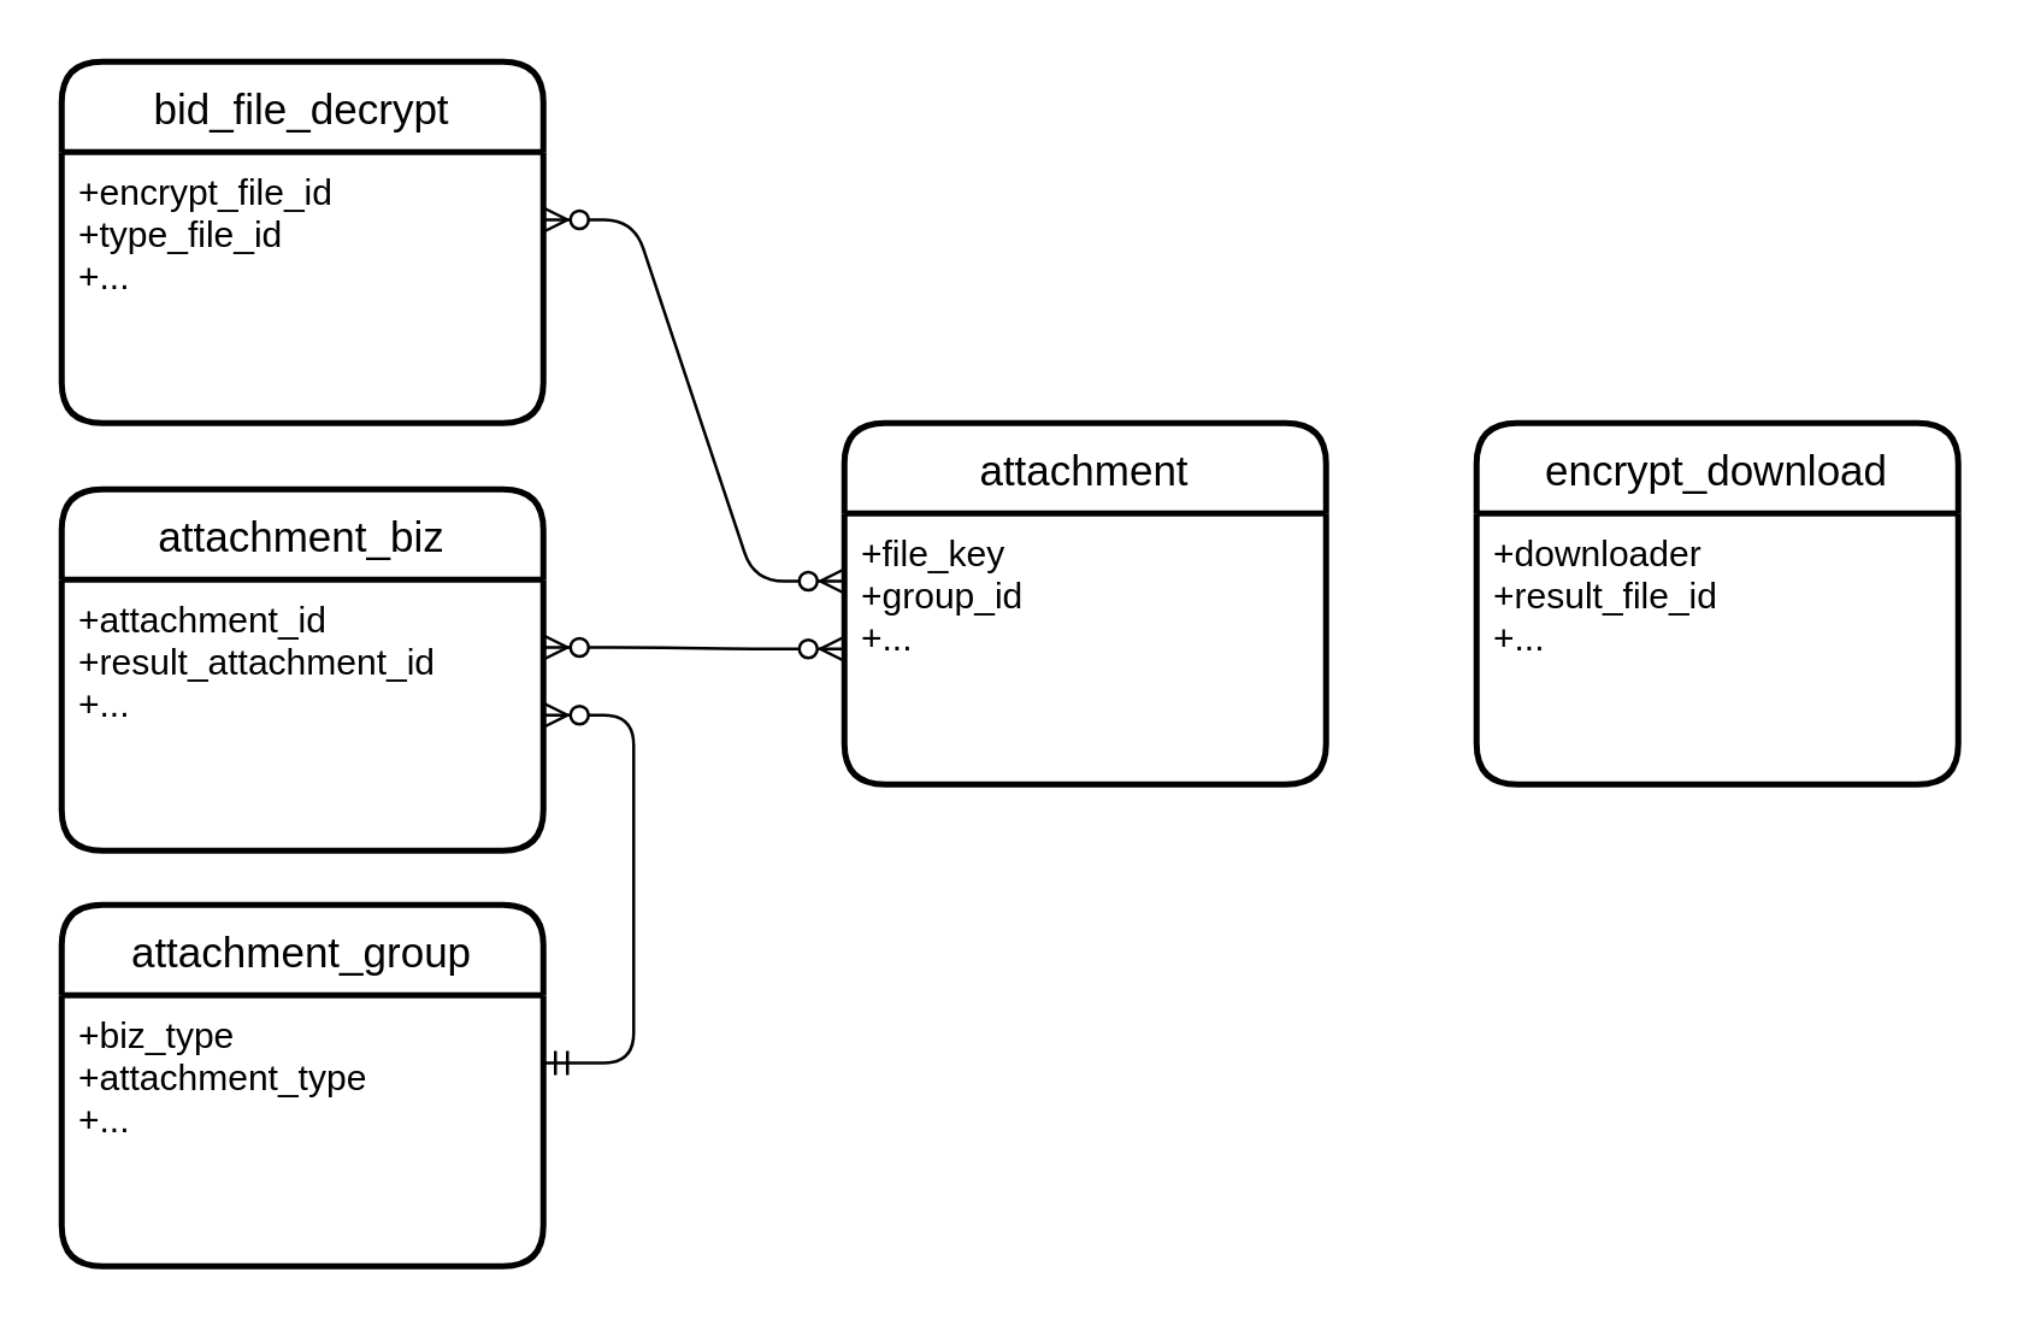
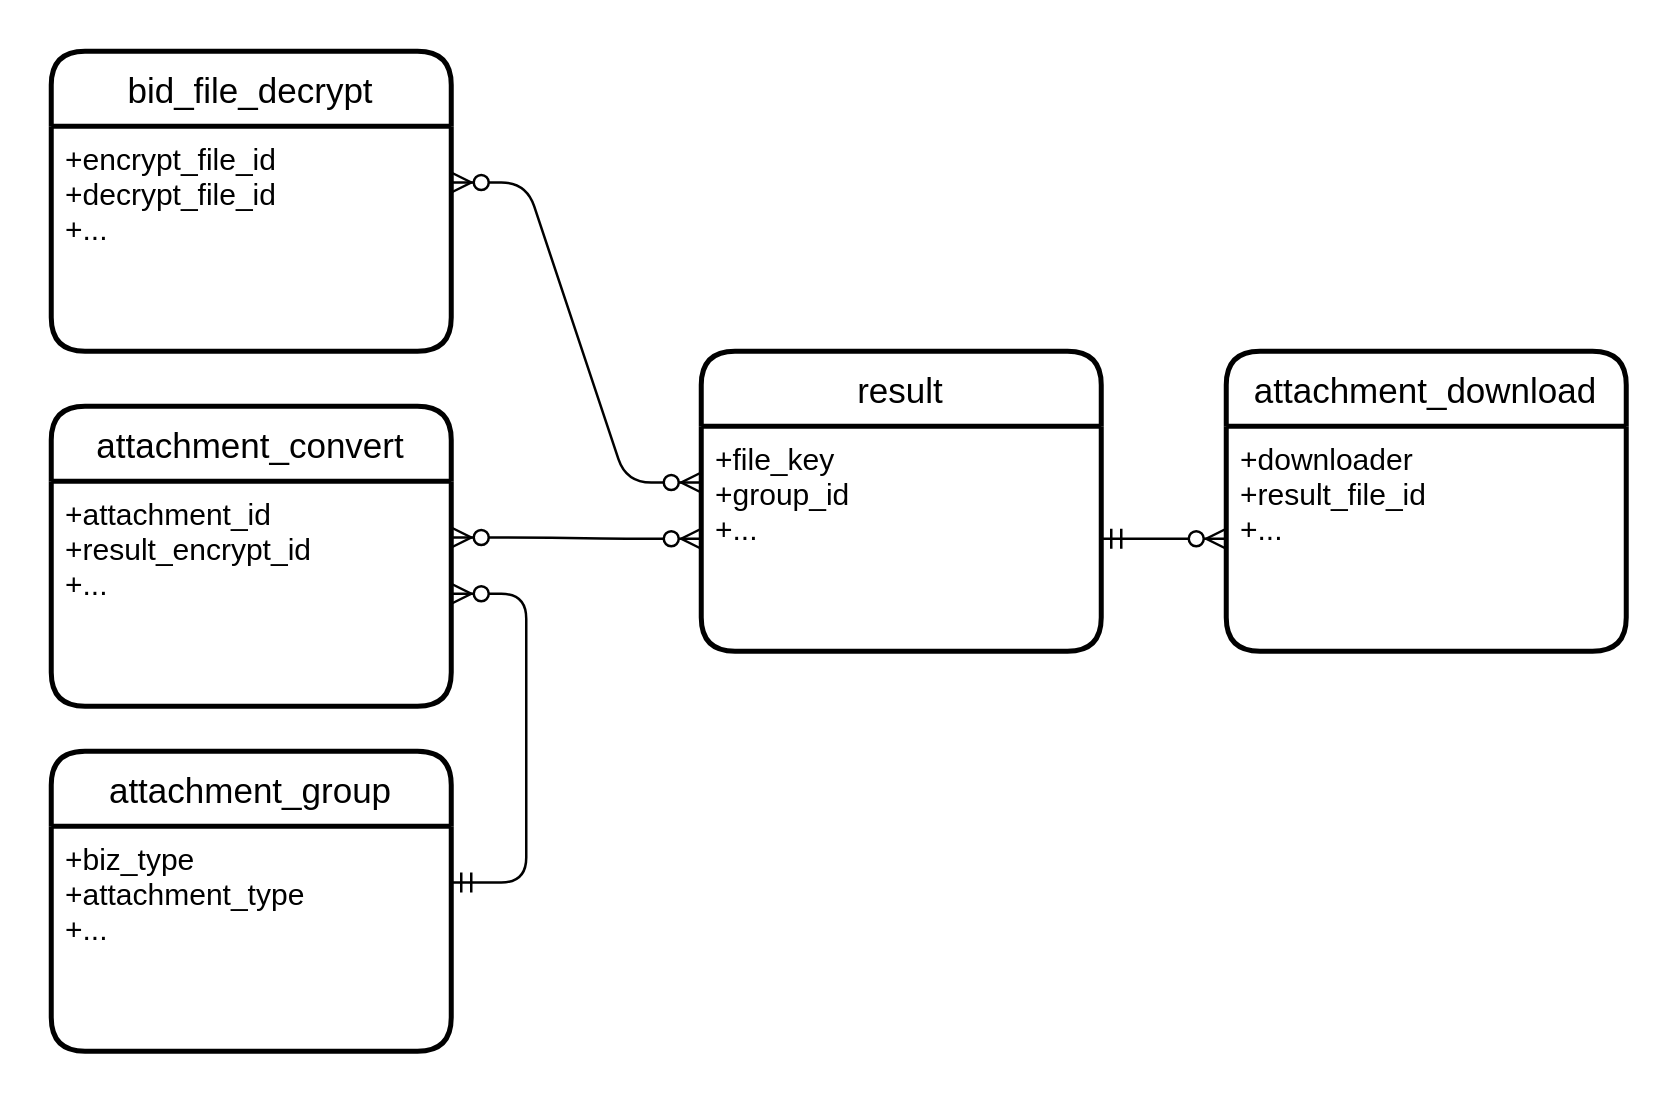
- <mxCell id="11" value="+encrypt_file_id&#10;+type_file_id&#10;+..." style="align=left;strokeColor=none;fillColor=none;spacingLeft=4;fontSize=12;verticalAlign=top;resizable=0;rotatable=0;part=1;" vertex="1" parent="10"><mxGeometry y="30" width="160" height="90" as="geometry" /></mxCell>
+ <mxCell id="11" value="+encrypt_file_id&#10;+decrypt_file_id&#10;+..." style="align=left;strokeColor=none;fillColor=none;spacingLeft=4;fontSize=12;verticalAlign=top;resizable=0;rotatable=0;part=1;" vertex="1" parent="10"><mxGeometry y="30" width="160" height="90" as="geometry" /></mxCell>
- <mxCell id="2" value="attachment" style="swimlane;childLayout=stackLayout;horizontal=1;startSize=30;horizontalStack=0;rounded=1;fontSize=14;fontStyle=0;strokeWidth=2;resizeParent=0;resizeLast=1;shadow=0;dashed=0;align=center;" vertex="1" parent="1"><mxGeometry x="280" y="140" width="160" height="120" as="geometry" /></mxCell>
+ <mxCell id="2" value="result" style="swimlane;childLayout=stackLayout;horizontal=1;startSize=30;horizontalStack=0;rounded=1;fontSize=14;fontStyle=0;strokeWidth=2;resizeParent=0;resizeLast=1;shadow=0;dashed=0;align=center;" vertex="1" parent="1"><mxGeometry x="280" y="140" width="160" height="120" as="geometry" /></mxCell>
- <mxCell id="6" value="encrypt_download" style="swimlane;childLayout=stackLayout;horizontal=1;startSize=30;horizontalStack=0;rounded=1;fontSize=14;fontStyle=0;strokeWidth=2;resizeParent=0;resizeLast=1;shadow=0;dashed=0;align=center;" vertex="1" parent="1"><mxGeometry x="490" y="140" width="160" height="120" as="geometry"><mxRectangle x="205" y="150" width="180" height="30" as="alternateBounds" /></mxGeometry></mxCell>
+ <mxCell id="6" value="attachment_download" style="swimlane;childLayout=stackLayout;horizontal=1;startSize=30;horizontalStack=0;rounded=1;fontSize=14;fontStyle=0;strokeWidth=2;resizeParent=0;resizeLast=1;shadow=0;dashed=0;align=center;" vertex="1" parent="1"><mxGeometry x="490" y="140" width="160" height="120" as="geometry"><mxRectangle x="205" y="150" width="180" height="30" as="alternateBounds" /></mxGeometry></mxCell>
- <mxCell id="4" value="attachment_biz" style="swimlane;childLayout=stackLayout;horizontal=1;startSize=30;horizontalStack=0;rounded=1;fontSize=14;fontStyle=0;strokeWidth=2;resizeParent=0;resizeLast=1;shadow=0;dashed=0;align=center;" vertex="1" parent="1"><mxGeometry x="20" y="162" width="160" height="120" as="geometry" /></mxCell>
+ <mxCell id="4" value="attachment_convert" style="swimlane;childLayout=stackLayout;horizontal=1;startSize=30;horizontalStack=0;rounded=1;fontSize=14;fontStyle=0;strokeWidth=2;resizeParent=0;resizeLast=1;shadow=0;dashed=0;align=center;" vertex="1" parent="1"><mxGeometry x="20" y="162" width="160" height="120" as="geometry" /></mxCell>
- <mxCell id="5" value="+attachment_id&#10;+result_attachment_id&#10;+..." style="align=left;strokeColor=none;fillColor=none;spacingLeft=4;fontSize=12;verticalAlign=top;resizable=0;rotatable=0;part=1;" vertex="1" parent="4"><mxGeometry y="30" width="160" height="90" as="geometry" /></mxCell>
+ <mxCell id="5" value="+attachment_id&#10;+result_encrypt_id&#10;+..." style="align=left;strokeColor=none;fillColor=none;spacingLeft=4;fontSize=12;verticalAlign=top;resizable=0;rotatable=0;part=1;" vertex="1" parent="4"><mxGeometry y="30" width="160" height="90" as="geometry" /></mxCell>
+ <mxCell id="13" value="" style="edgeStyle=entityRelationEdgeStyle;fontSize=12;html=1;endArrow=ERzeroToMany;startArrow=ERmandOne;exitX=1;exitY=0.5;exitDx=0;exitDy=0;entryX=0;entryY=0.5;entryDx=0;entryDy=0;" edge="1" parent="1" source="3" target="7"><mxGeometry width="100" height="100" relative="1" as="geometry"><mxPoint x="490" y="140" as="sourcePoint" /><mxPoint x="590" y="40" as="targetPoint" /></mxGeometry></mxCell>
